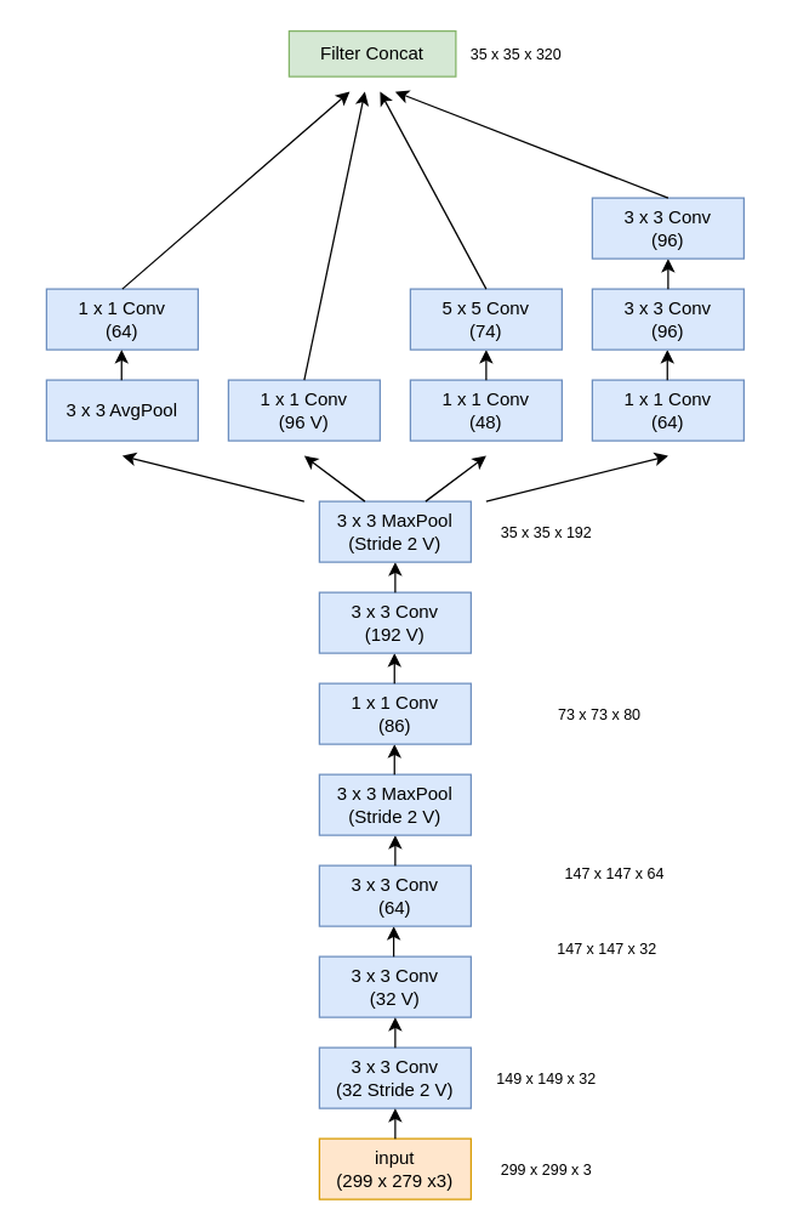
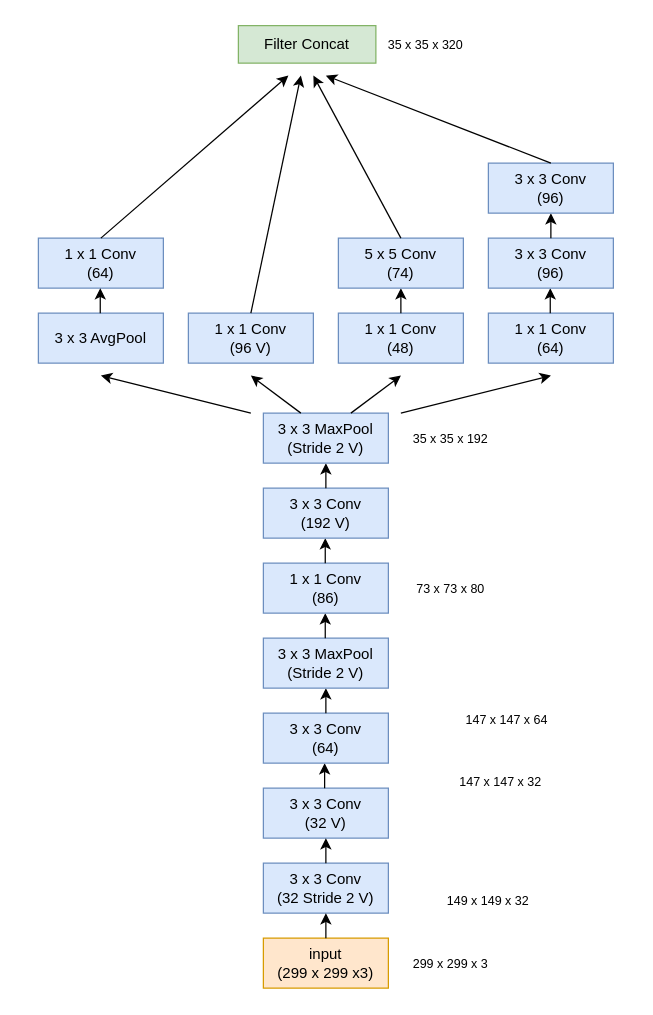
- <mxCell id="60" value="&lt;font style=&quot;font-size: 10px&quot;&gt;73 x 73 x 80&lt;/font&gt;" style="text;html=1;strokeColor=none;fillColor=none;align=center;verticalAlign=middle;whiteSpace=wrap;rounded=0;" vertex="1" parent="1"><mxGeometry x="355" y="460" width="80" height="20" as="geometry" /></mxCell>
+ <mxCell id="60" value="&lt;font style=&quot;font-size: 10px&quot;&gt;73 x 73 x 80&lt;/font&gt;" style="text;html=1;strokeColor=none;fillColor=none;align=center;verticalAlign=middle;whiteSpace=wrap;rounded=0;" vertex="1" parent="1"><mxGeometry x="320" y="460" width="80" height="20" as="geometry" /></mxCell>
- <mxCell id="58" value="&lt;font style=&quot;font-size: 10px&quot;&gt;149 x 149 x 32&lt;/font&gt;" style="text;html=1;strokeColor=none;fillColor=none;align=center;verticalAlign=middle;whiteSpace=wrap;rounded=0;" vertex="1" parent="1"><mxGeometry x="320" y="700" width="80" height="20" as="geometry" /></mxCell>
+ <mxCell id="58" value="&lt;font style=&quot;font-size: 10px&quot;&gt;149 x 149 x 32&lt;/font&gt;" style="text;html=1;strokeColor=none;fillColor=none;align=center;verticalAlign=middle;whiteSpace=wrap;rounded=0;" vertex="1" parent="1"><mxGeometry x="350" y="710" width="80" height="20" as="geometry" /></mxCell>
- <mxCell id="4" value="input &lt;br&gt;(299 x 279 x3)" style="text;html=1;strokeColor=none;fillColor=none;align=center;verticalAlign=middle;whiteSpace=wrap;rounded=0;" vertex="1" parent="1"><mxGeometry x="185" y="760" width="150" height="20" as="geometry" /></mxCell>
+ <mxCell id="4" value="input &lt;br&gt;(299 x 299 x3)" style="text;html=1;strokeColor=none;fillColor=none;align=center;verticalAlign=middle;whiteSpace=wrap;rounded=0;" vertex="1" parent="1"><mxGeometry x="185" y="760" width="150" height="20" as="geometry" /></mxCell>
